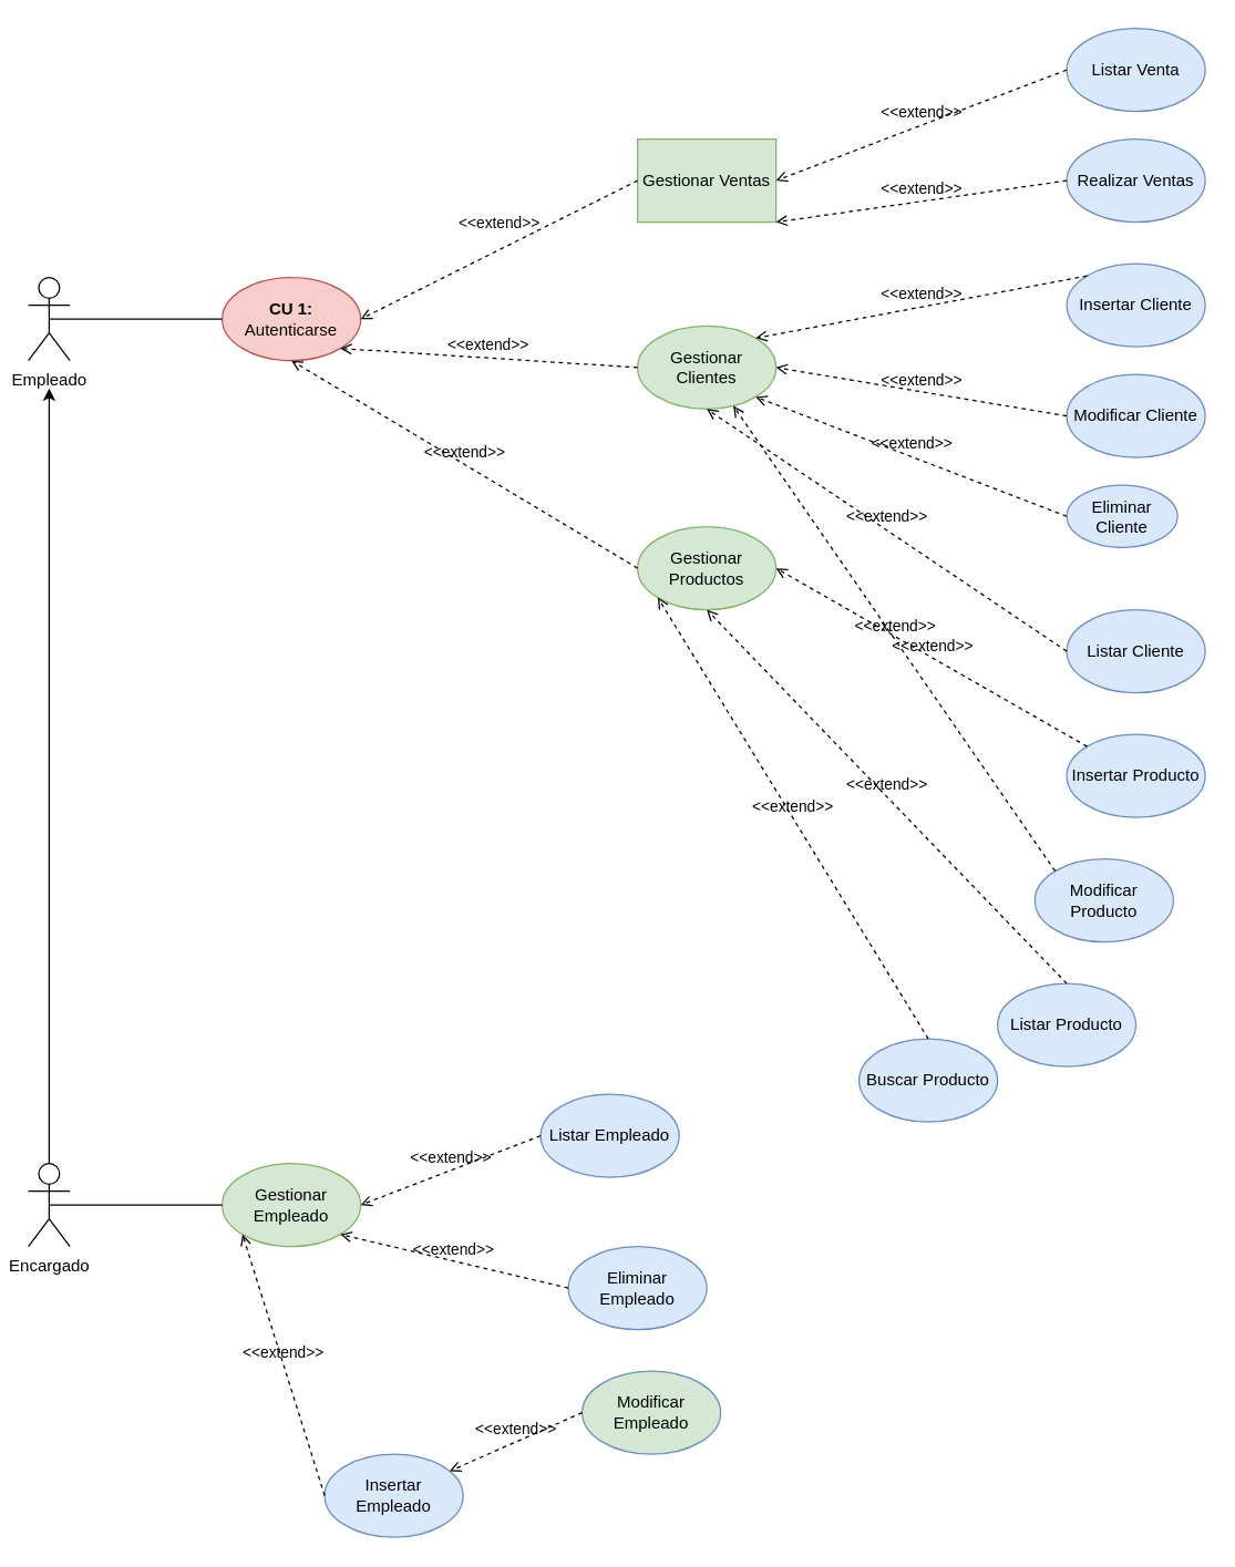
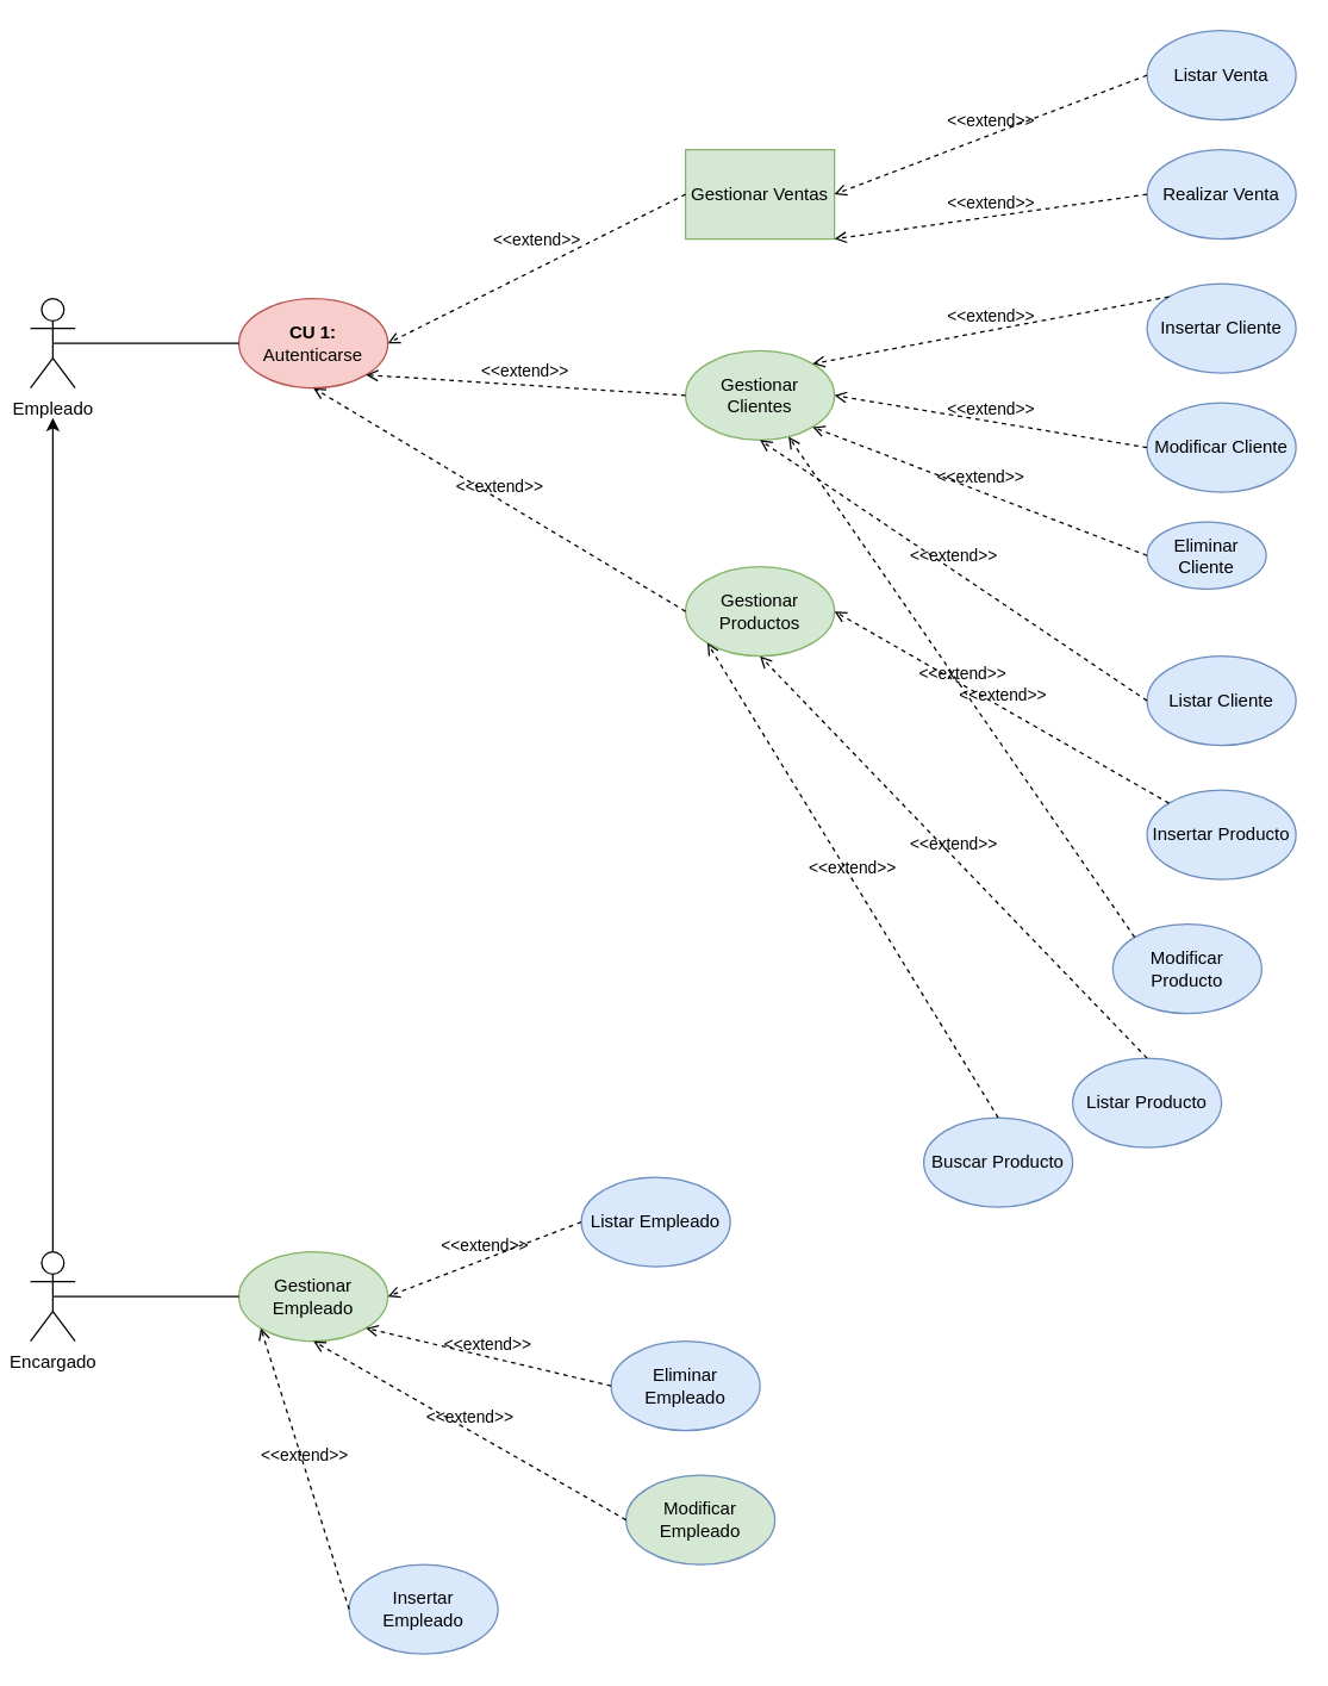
- <mxCell id="11" value="Realizar Ventas" style="ellipse;whiteSpace=wrap;html=1;fillColor=#dae8fc;strokeColor=#6c8ebf;" parent="1" vertex="1"><mxGeometry x="770" y="100" width="100" height="60" as="geometry" /></mxCell>
+ <mxCell id="11" value="Realizar Venta" style="ellipse;whiteSpace=wrap;html=1;fillColor=#dae8fc;strokeColor=#6c8ebf;" parent="1" vertex="1"><mxGeometry x="770" y="100" width="100" height="60" as="geometry" /></mxCell>
- <mxCell id="41" value="&amp;lt;&amp;lt;extend&amp;gt;&amp;gt;" style="html=1;verticalAlign=bottom;labelBackgroundColor=none;endArrow=open;endFill=0;dashed=1;rounded=0;exitX=0;exitY=0.5;exitDx=0;exitDy=0;" edge="1" parent="1" source="21" target="20"><mxGeometry width="160" relative="1" as="geometry"><mxPoint x="630" y="1040" as="sourcePoint" /><mxPoint x="790" y="1040" as="targetPoint" /></mxGeometry></mxCell>
+ <mxCell id="41" value="&amp;lt;&amp;lt;extend&amp;gt;&amp;gt;" style="html=1;verticalAlign=bottom;labelBackgroundColor=none;endArrow=open;endFill=0;dashed=1;rounded=0;exitX=0;exitY=0.5;exitDx=0;exitDy=0;entryX=0.5;entryY=1;entryDx=0;entryDy=0;" edge="1" parent="1" source="21" target="7"><mxGeometry width="160" relative="1" as="geometry"><mxPoint x="630" y="1040" as="sourcePoint" /><mxPoint x="790" y="1040" as="targetPoint" /></mxGeometry></mxCell>
